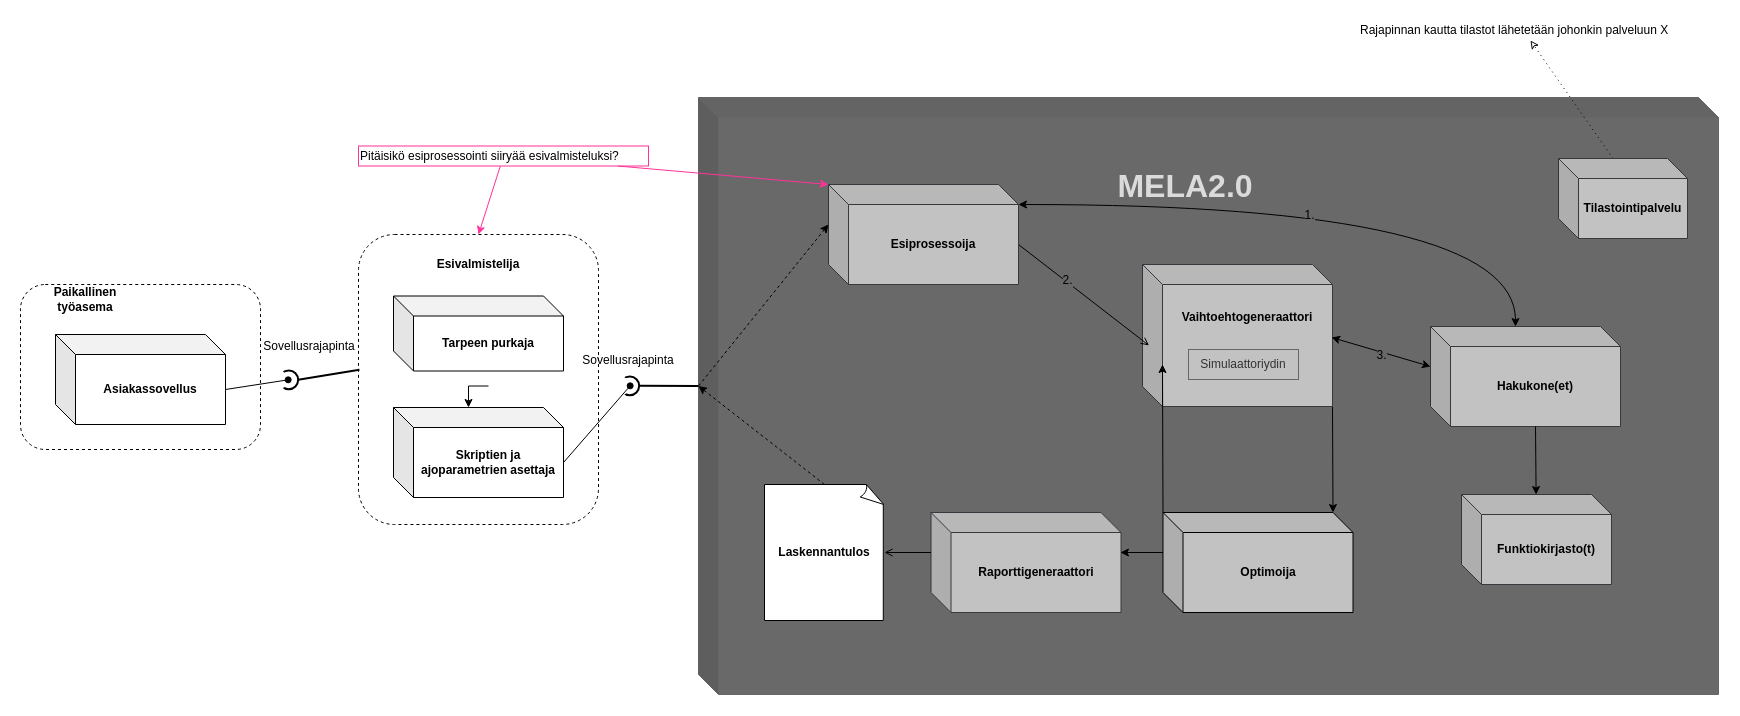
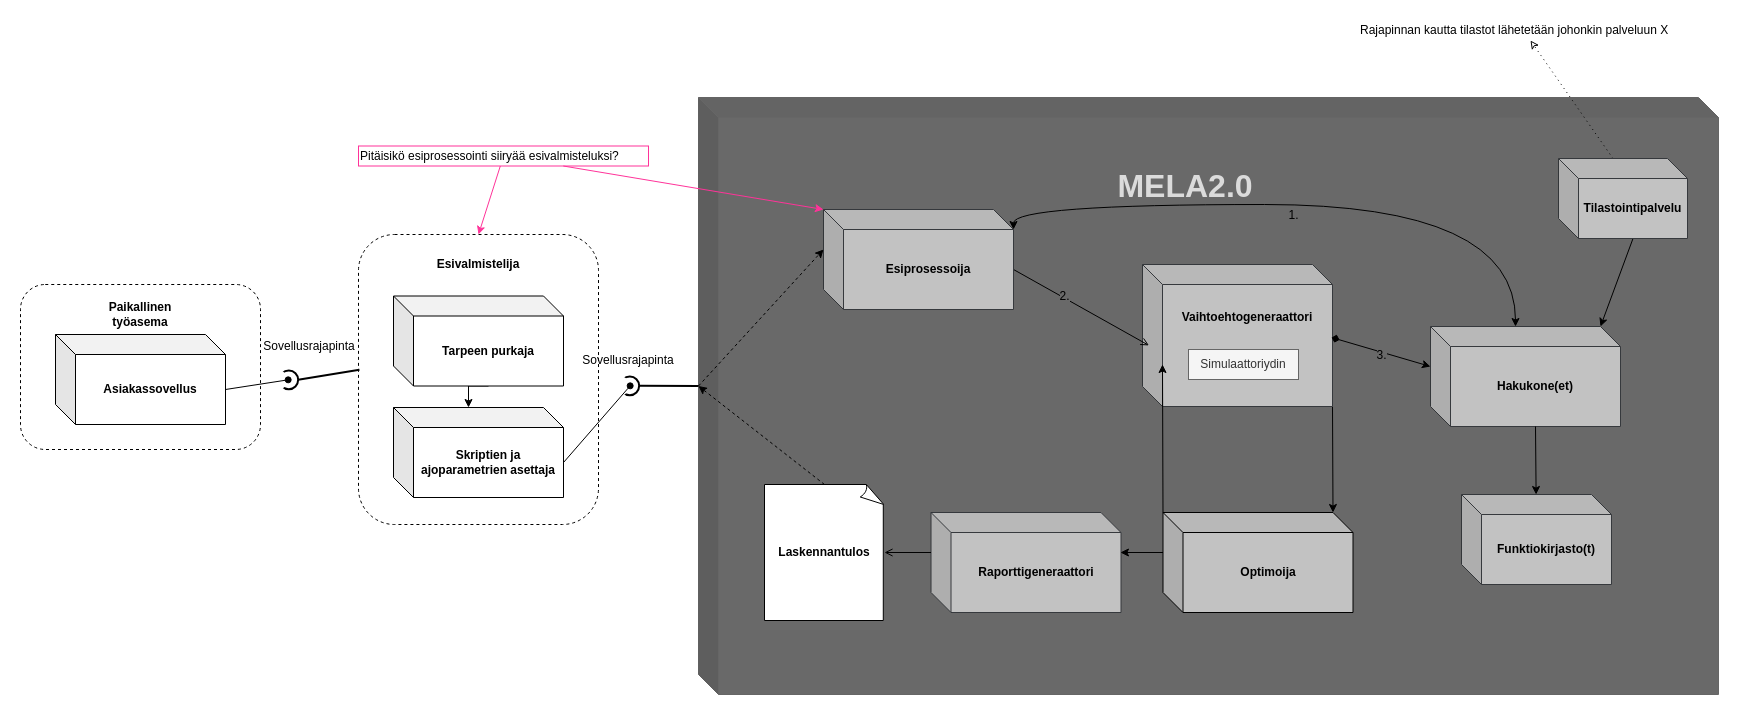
- <mxCell id="20" value="Esiprosessoija" style="shape=cube;whiteSpace=wrap;html=1;boundedLbl=1;backgroundOutline=1;darkOpacity=0.05;darkOpacity2=0.1;fontSize=12;fillColor=#C2C2C2;strokeColor=#36393d;fontStyle=1" parent="1" vertex="1"><mxGeometry x="828" y="184" width="190" height="100" as="geometry" /></mxCell>
+ <mxCell id="20" value="Esiprosessoija" style="shape=cube;whiteSpace=wrap;html=1;boundedLbl=1;backgroundOutline=1;darkOpacity=0.05;darkOpacity2=0.1;fontSize=12;fillColor=#C2C2C2;strokeColor=#36393d;fontStyle=1" parent="1" vertex="1"><mxGeometry x="823" y="209" width="190" height="100" as="geometry" /></mxCell>
+ <mxCell id="47" style="edgeStyle=none;rounded=0;orthogonalLoop=1;jettySize=auto;html=1;exitX=0;exitY=0;exitDx=74.5;exitDy=80;exitPerimeter=0;entryX=0;entryY=0;entryDx=170;entryDy=0;entryPerimeter=0;startArrow=none;startFill=0;endArrow=classic;endFill=1;strokeColor=#000000;" edge="1" parent="1" source="49" target="9"><mxGeometry relative="1" as="geometry" /></mxCell>
- <mxCell id="36" value="Paikallinen työasema" style="text;html=1;strokeColor=none;fillColor=none;align=center;verticalAlign=middle;whiteSpace=wrap;rounded=0;fontStyle=1" vertex="1" parent="1"><mxGeometry x="65" y="289" width="40" height="20" as="geometry" /></mxCell>
+ <mxCell id="36" value="Paikallinen työasema" style="text;html=1;strokeColor=none;fillColor=none;align=center;verticalAlign=middle;whiteSpace=wrap;rounded=0;fontStyle=1" vertex="1" parent="1"><mxGeometry x="120" y="304" width="40" height="20" as="geometry" /></mxCell>
- <mxCell id="22" value="Tarpeen purkaja" style="shape=cube;whiteSpace=wrap;html=1;boundedLbl=1;backgroundOutline=1;darkOpacity=0.05;darkOpacity2=0.1;fontSize=12;fontStyle=1" parent="1" vertex="1"><mxGeometry x="393" y="295.5" width="170" height="75" as="geometry" /></mxCell>
+ <mxCell id="22" value="Tarpeen purkaja" style="shape=cube;whiteSpace=wrap;html=1;boundedLbl=1;backgroundOutline=1;darkOpacity=0.05;darkOpacity2=0.1;fontSize=12;fontStyle=1" parent="1" vertex="1"><mxGeometry x="393" y="295.5" width="170" height="90" as="geometry" /></mxCell>
- <mxCell id="8" style="edgeStyle=none;rounded=0;orthogonalLoop=1;jettySize=auto;html=1;exitX=0;exitY=0;exitDx=0;exitDy=40;exitPerimeter=0;entryX=0.995;entryY=0.514;entryDx=0;entryDy=0;entryPerimeter=0;startArrow=classic;startFill=1;endArrow=classic;endFill=1;" edge="1" parent="1" source="9" target="7"><mxGeometry relative="1" as="geometry" /></mxCell>
+ <mxCell id="8" style="edgeStyle=none;rounded=0;orthogonalLoop=1;jettySize=auto;html=1;exitX=0;exitY=0;exitDx=0;exitDy=40;exitPerimeter=0;entryX=0.995;entryY=0.514;entryDx=0;entryDy=0;entryPerimeter=0;startArrow=classic;startFill=1;endArrow=diamond;endFill=1;" edge="1" parent="1" source="9" target="7"><mxGeometry relative="1" as="geometry" /></mxCell>
- <mxCell id="42" value="Simulaattoriydin" style="rounded=0;whiteSpace=wrap;html=1;fillColor=#c2c2c2;strokeColor=#666666;fontColor=#333333;" vertex="1" parent="1"><mxGeometry x="1188" y="349" width="110" height="30" as="geometry" /></mxCell>
+ <mxCell id="42" value="Simulaattoriydin" style="rounded=0;whiteSpace=wrap;html=1;fillColor=#f5f5f5;strokeColor=#666666;fontColor=#333333;" vertex="1" parent="1"><mxGeometry x="1188" y="349" width="110" height="30" as="geometry" /></mxCell>
